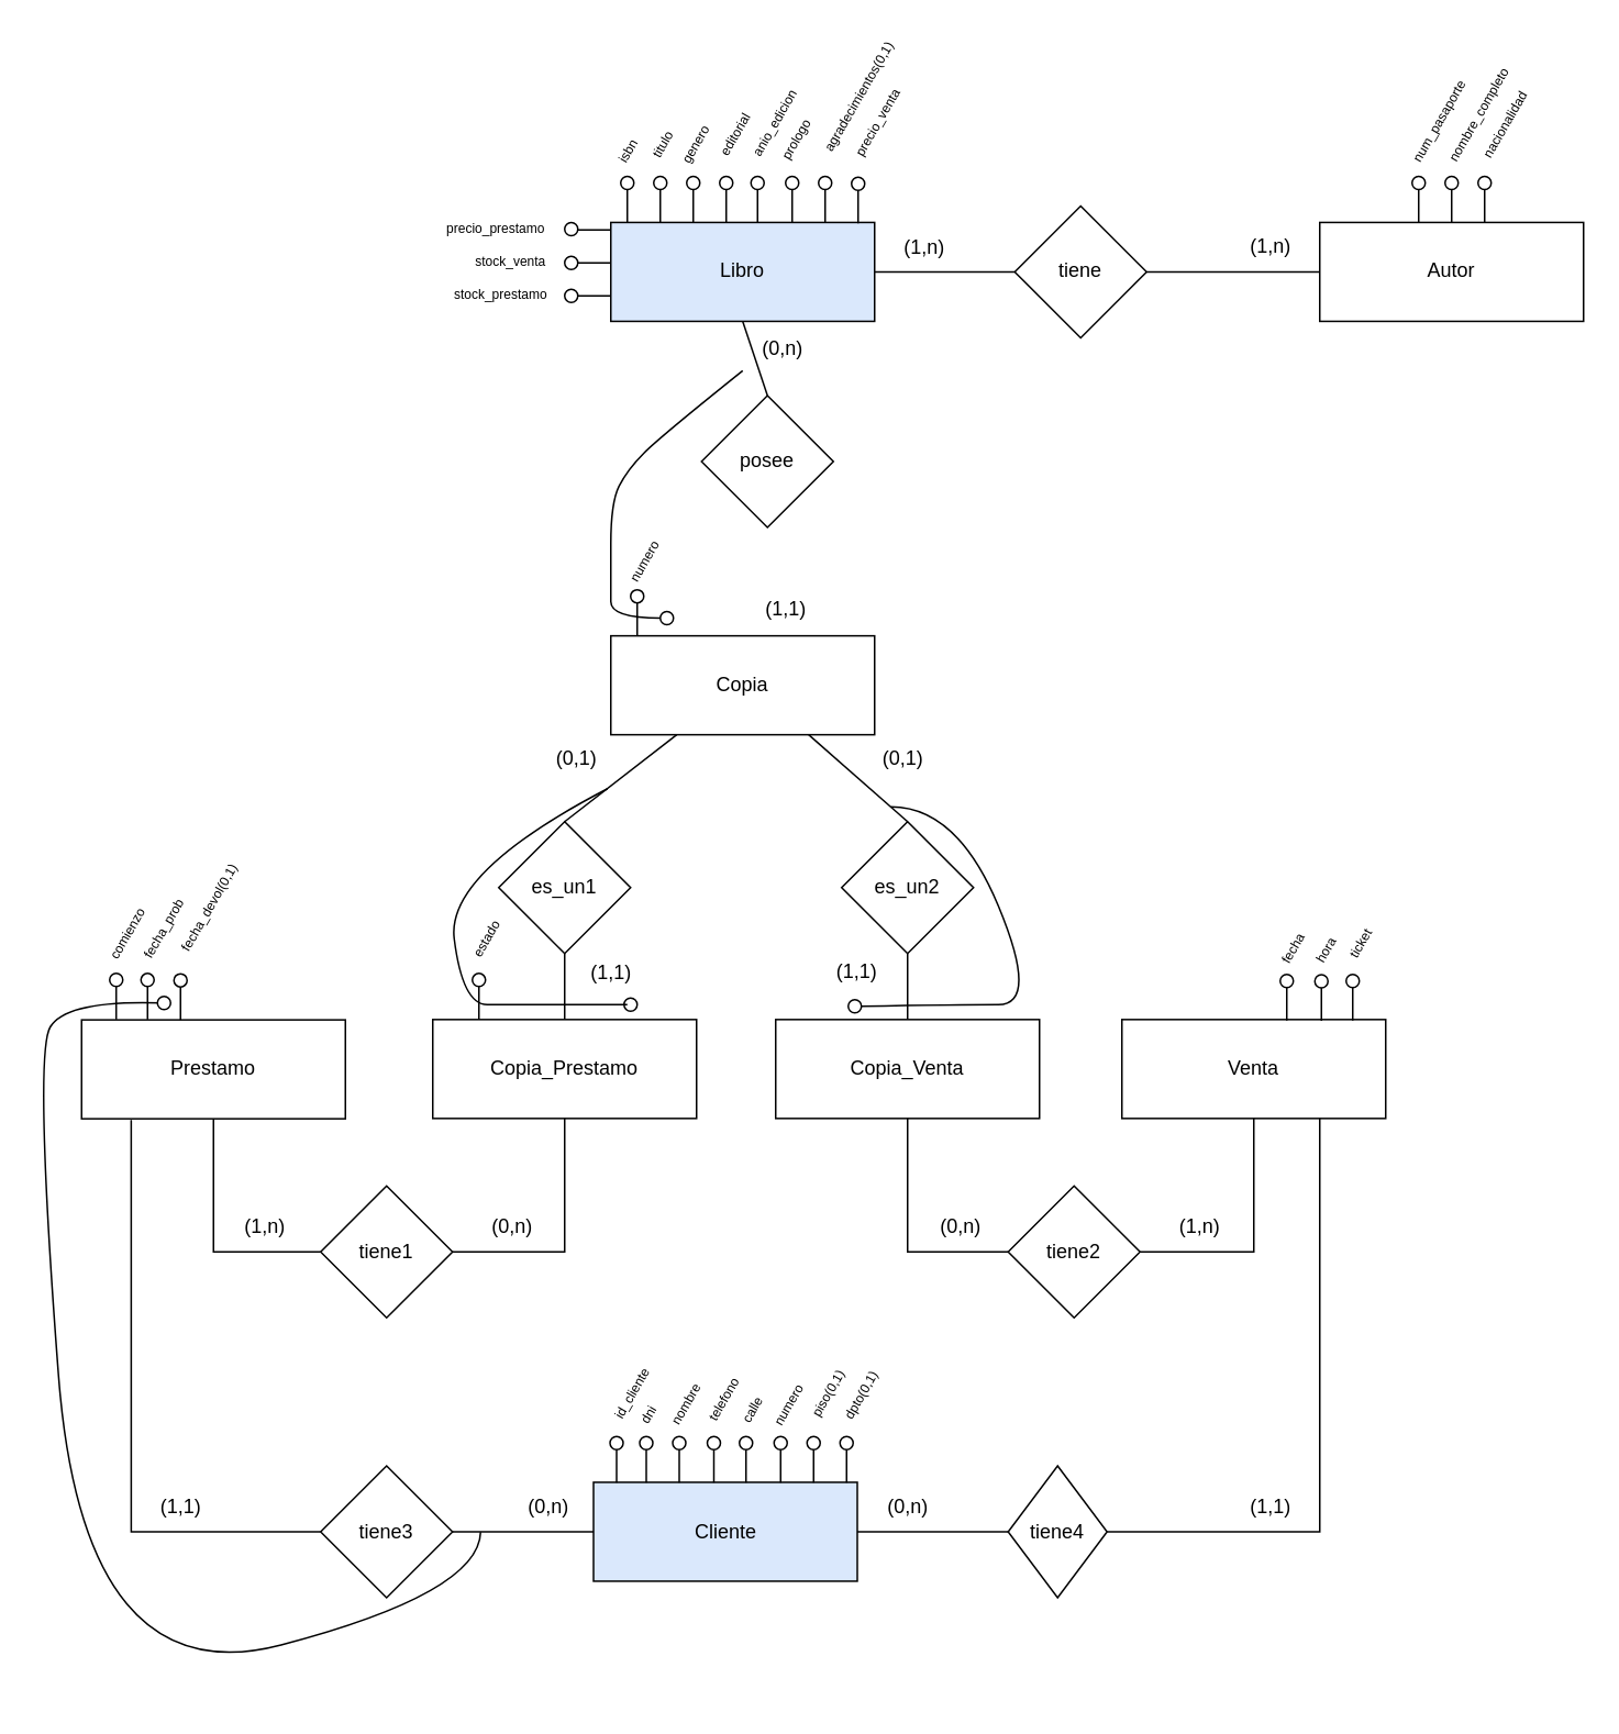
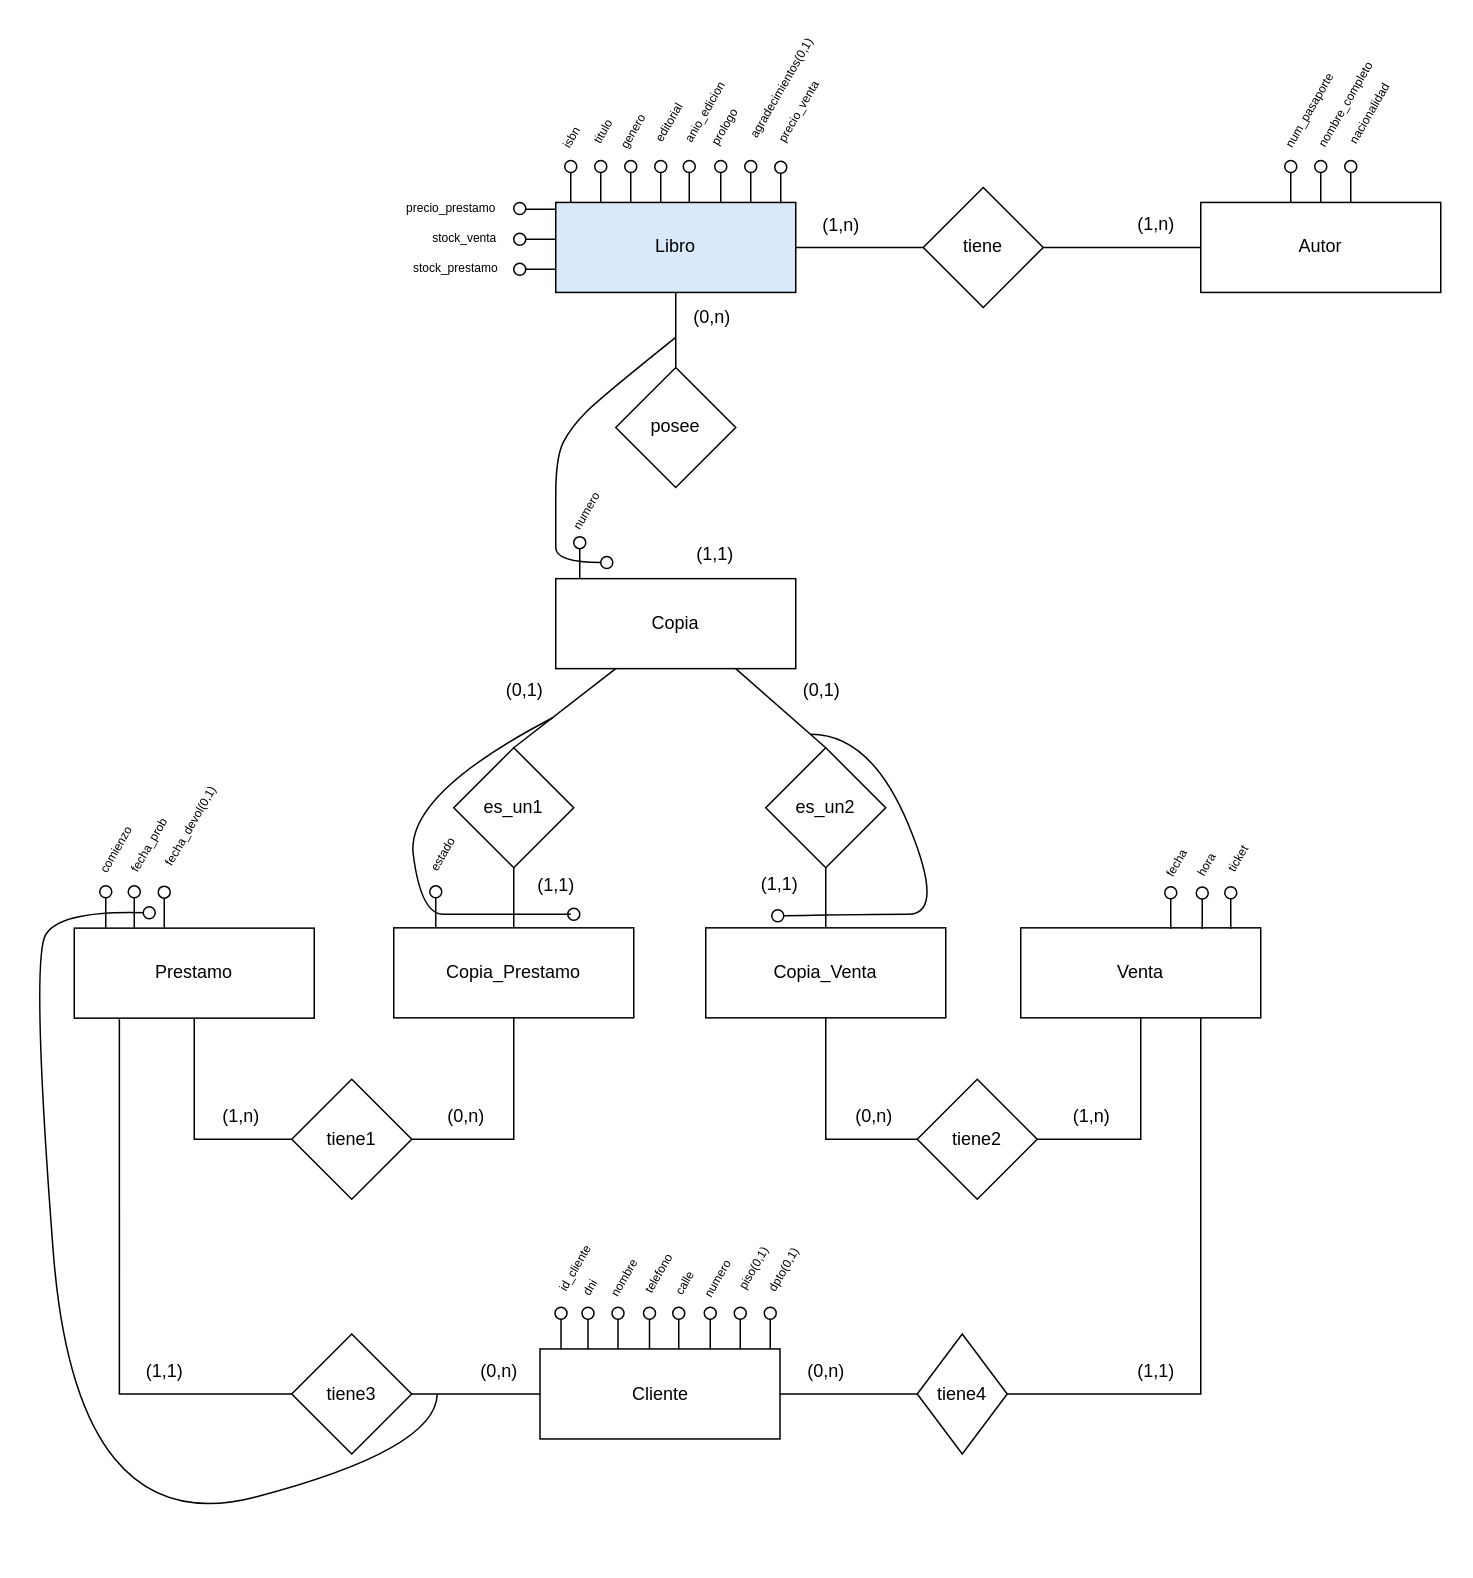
- <mxCell id="57" value="posee" style="rhombus;whiteSpace=wrap;html=1;" parent="1" vertex="1"><mxGeometry x="425" y="216.46" width="80" height="80" as="geometry" /></mxCell>
+ <mxCell id="57" value="posee" style="rhombus;whiteSpace=wrap;html=1;" parent="1" vertex="1"><mxGeometry x="410" y="221.46" width="80" height="80" as="geometry" /></mxCell>
- <mxCell id="4" value="Cliente" style="rounded=0;whiteSpace=wrap;html=1;fillColor=#dae8fc;" parent="1" vertex="1"><mxGeometry x="359.5" y="875.8" width="160" height="60" as="geometry" /></mxCell>
+ <mxCell id="4" value="Cliente" style="rounded=0;whiteSpace=wrap;html=1;" parent="1" vertex="1"><mxGeometry x="359.5" y="875.8" width="160" height="60" as="geometry" /></mxCell>
